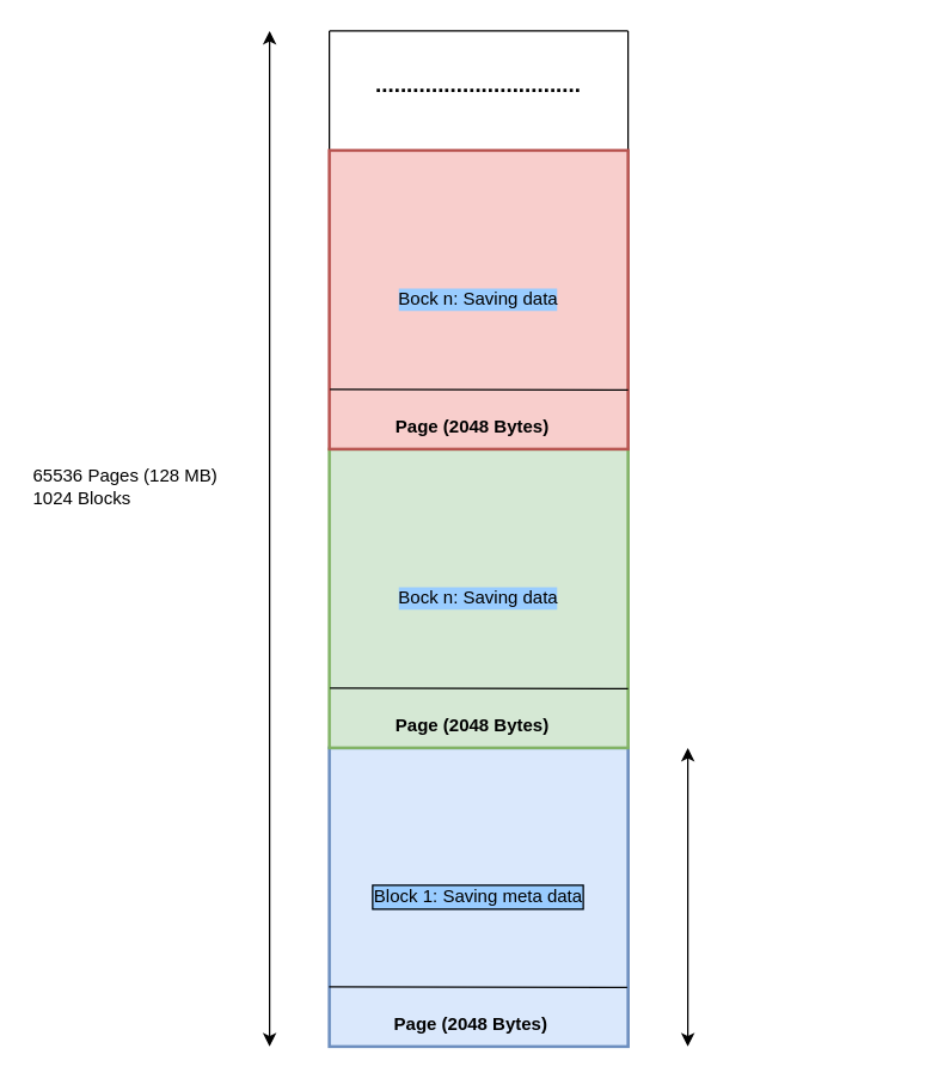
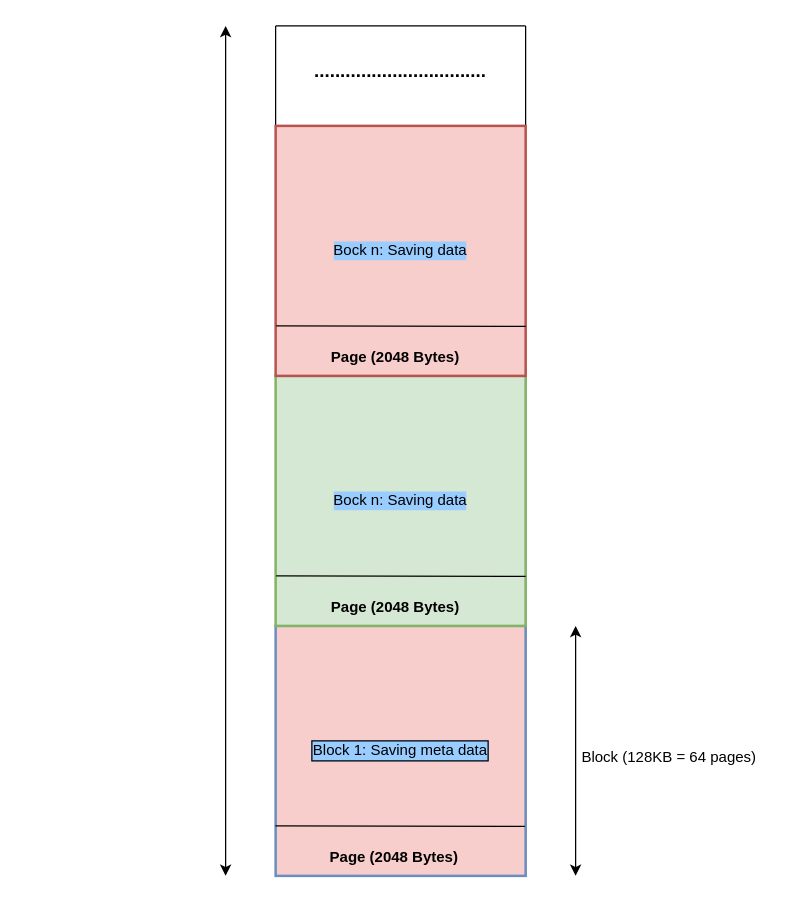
- <mxCell id="14" value="65536 Pages (128 MB)&lt;br&gt;1024 Blocks" style="text;html=1;strokeColor=none;fillColor=none;align=left;verticalAlign=middle;whiteSpace=wrap;rounded=0;" vertex="1" parent="1"><mxGeometry x="20" y="310" width="150" height="30" as="geometry" /></mxCell>
- <mxCell id="3" value="Block 1: Saving meta data" style="rounded=0;whiteSpace=wrap;html=1;labelBackgroundColor=#99CCFF;labelBorderColor=#000000;fillColor=#dae8fc;strokeColor=#6c8ebf;strokeWidth=2;" vertex="1" parent="2"><mxGeometry y="480" width="200" height="200" as="geometry" /></mxCell>
+ <mxCell id="3" value="Block 1: Saving meta data" style="rounded=0;whiteSpace=wrap;html=1;labelBackgroundColor=#99CCFF;labelBorderColor=#000000;fillColor=#f8cecc;strokeColor=#6c8ebf;strokeWidth=2;" vertex="1" parent="2"><mxGeometry y="480" width="200" height="200" as="geometry" /></mxCell>
+ <mxCell id="16" value="Block (128KB = 64 pages)" style="text;html=1;strokeColor=none;fillColor=none;align=center;verticalAlign=middle;whiteSpace=wrap;rounded=0;" vertex="1" parent="1"><mxGeometry x="460" y="590" width="150" height="30" as="geometry" /></mxCell>
